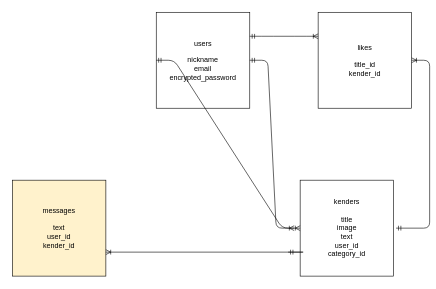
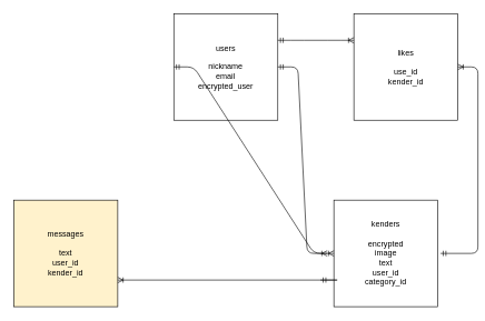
- <mxCell id="2" value="users&lt;br&gt;&lt;br&gt;nickname&lt;br&gt;email&lt;br&gt;encrypted_password" style="whiteSpace=wrap;html=1;align=center;" parent="1" vertex="1"><mxGeometry x="260" y="20" width="156" height="160" as="geometry" /></mxCell>
+ <mxCell id="2" value="users&lt;br&gt;&lt;br&gt;nickname&lt;br&gt;email&lt;br&gt;encrypted_user" style="whiteSpace=wrap;html=1;align=center;" parent="1" vertex="1"><mxGeometry x="260" y="20" width="156" height="160" as="geometry" /></mxCell>
- <mxCell id="7" value="likes&lt;br&gt;&lt;br&gt;title_id&lt;br&gt;kender_id" style="whiteSpace=wrap;html=1;align=center;" parent="1" vertex="1"><mxGeometry x="530" y="20" width="156" height="160" as="geometry" /></mxCell>
+ <mxCell id="7" value="likes&lt;br&gt;&lt;br&gt;use_id&lt;br&gt;kender_id" style="whiteSpace=wrap;html=1;align=center;" parent="1" vertex="1"><mxGeometry x="530" y="20" width="156" height="160" as="geometry" /></mxCell>
- <mxCell id="4" value="kenders&lt;br&gt;&lt;br&gt;title&lt;br&gt;image&lt;br&gt;text&lt;br&gt;user_id&lt;br&gt;category_id" style="whiteSpace=wrap;html=1;align=center;" parent="1" vertex="1"><mxGeometry x="500" y="300" width="156" height="160" as="geometry" /></mxCell>
+ <mxCell id="4" value="kenders&lt;br&gt;&lt;br&gt;encrypted&lt;br&gt;image&lt;br&gt;text&lt;br&gt;user_id&lt;br&gt;category_id" style="whiteSpace=wrap;html=1;align=center;" parent="1" vertex="1"><mxGeometry x="500" y="300" width="156" height="160" as="geometry" /></mxCell>
